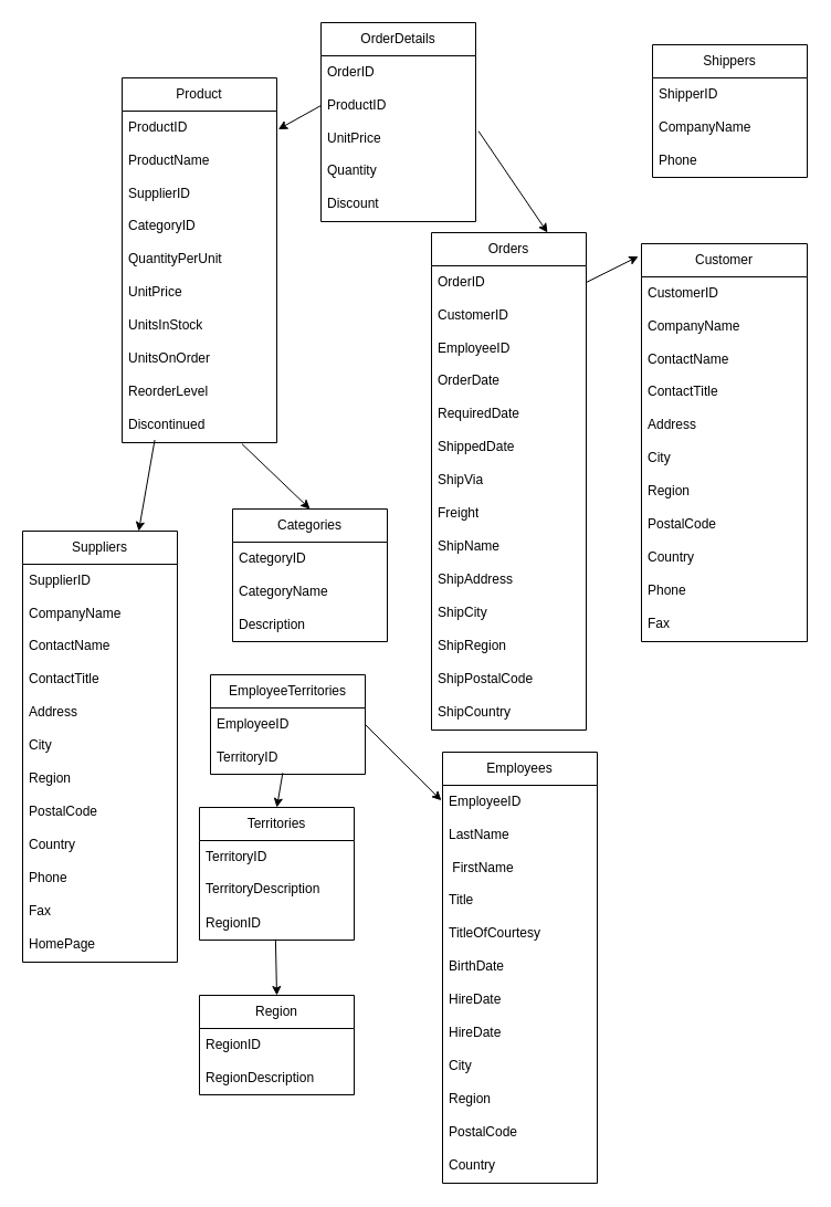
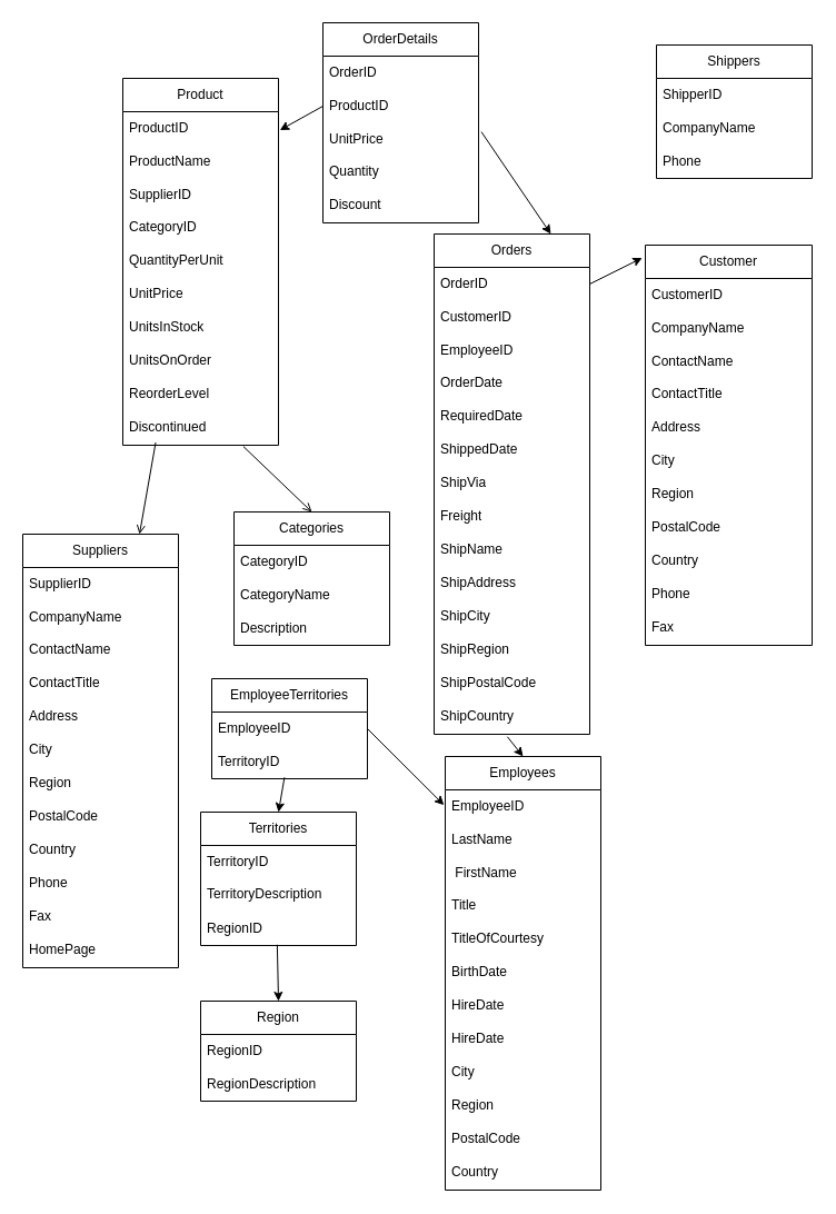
- <mxCell id="90" value="" style="endArrow=classic;html=1;rounded=0;entryX=0.5;entryY=0;entryDx=0;entryDy=0;exitX=0.774;exitY=1.035;exitDx=0;exitDy=0;exitPerimeter=0;" edge="1" parent="1" source="65" target="2"><mxGeometry width="50" height="50" relative="1" as="geometry"><mxPoint x="210" y="350" as="sourcePoint" /><mxPoint x="470" y="420" as="targetPoint" /></mxGeometry></mxCell>
+ <mxCell id="90" value="" style="endArrow=open;html=1;rounded=0;entryX=0.5;entryY=0;entryDx=0;entryDy=0;exitX=0.774;exitY=1.035;exitDx=0;exitDy=0;exitPerimeter=0;" edge="1" parent="1" source="65" target="2"><mxGeometry width="50" height="50" relative="1" as="geometry"><mxPoint x="210" y="350" as="sourcePoint" /><mxPoint x="470" y="420" as="targetPoint" /></mxGeometry></mxCell>
- <mxCell id="91" value="" style="endArrow=classic;html=1;rounded=0;entryX=0.75;entryY=0;entryDx=0;entryDy=0;exitX=0.211;exitY=0.918;exitDx=0;exitDy=0;exitPerimeter=0;" edge="1" parent="1" source="65" target="73"><mxGeometry width="50" height="50" relative="1" as="geometry"><mxPoint x="140" y="350" as="sourcePoint" /><mxPoint x="540" y="0" as="targetPoint" /></mxGeometry></mxCell>
+ <mxCell id="91" value="" style="endArrow=open;html=1;rounded=0;entryX=0.75;entryY=0;entryDx=0;entryDy=0;exitX=0.211;exitY=0.918;exitDx=0;exitDy=0;exitPerimeter=0;" edge="1" parent="1" source="65" target="73"><mxGeometry width="50" height="50" relative="1" as="geometry"><mxPoint x="140" y="350" as="sourcePoint" /><mxPoint x="540" y="0" as="targetPoint" /></mxGeometry></mxCell>
+ <mxCell id="95" value="" style="endArrow=classic;html=1;rounded=0;entryX=0.5;entryY=0;entryDx=0;entryDy=0;exitX=0.471;exitY=1.075;exitDx=0;exitDy=0;exitPerimeter=0;" edge="1" parent="1" source="54" target="6"><mxGeometry width="50" height="50" relative="1" as="geometry"><mxPoint x="600" y="740" as="sourcePoint" /><mxPoint x="640" y="380" as="targetPoint" /></mxGeometry></mxCell>
